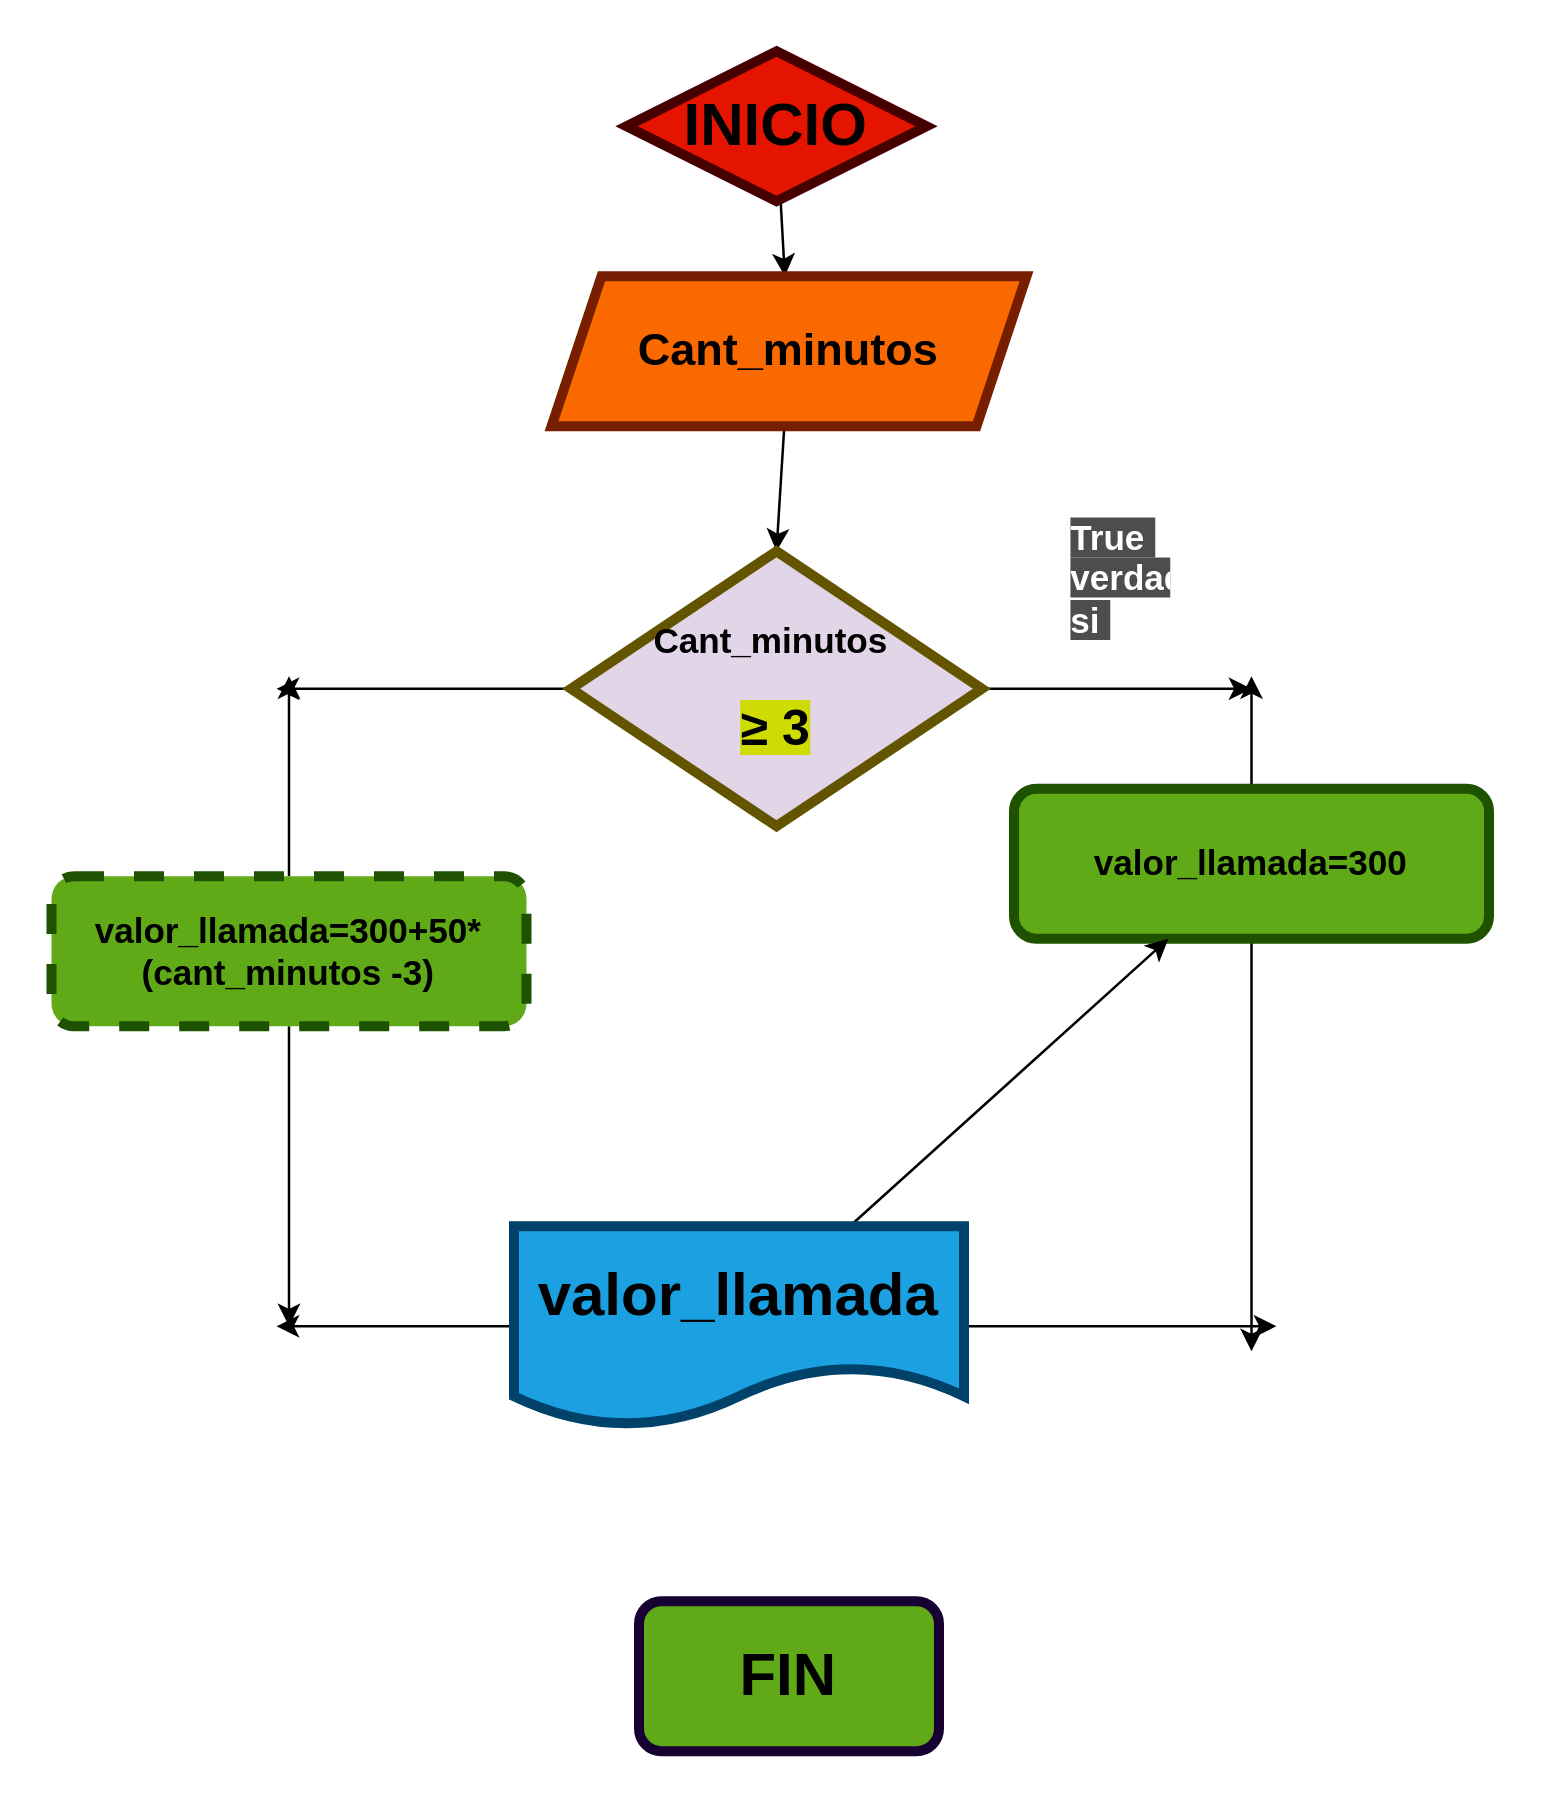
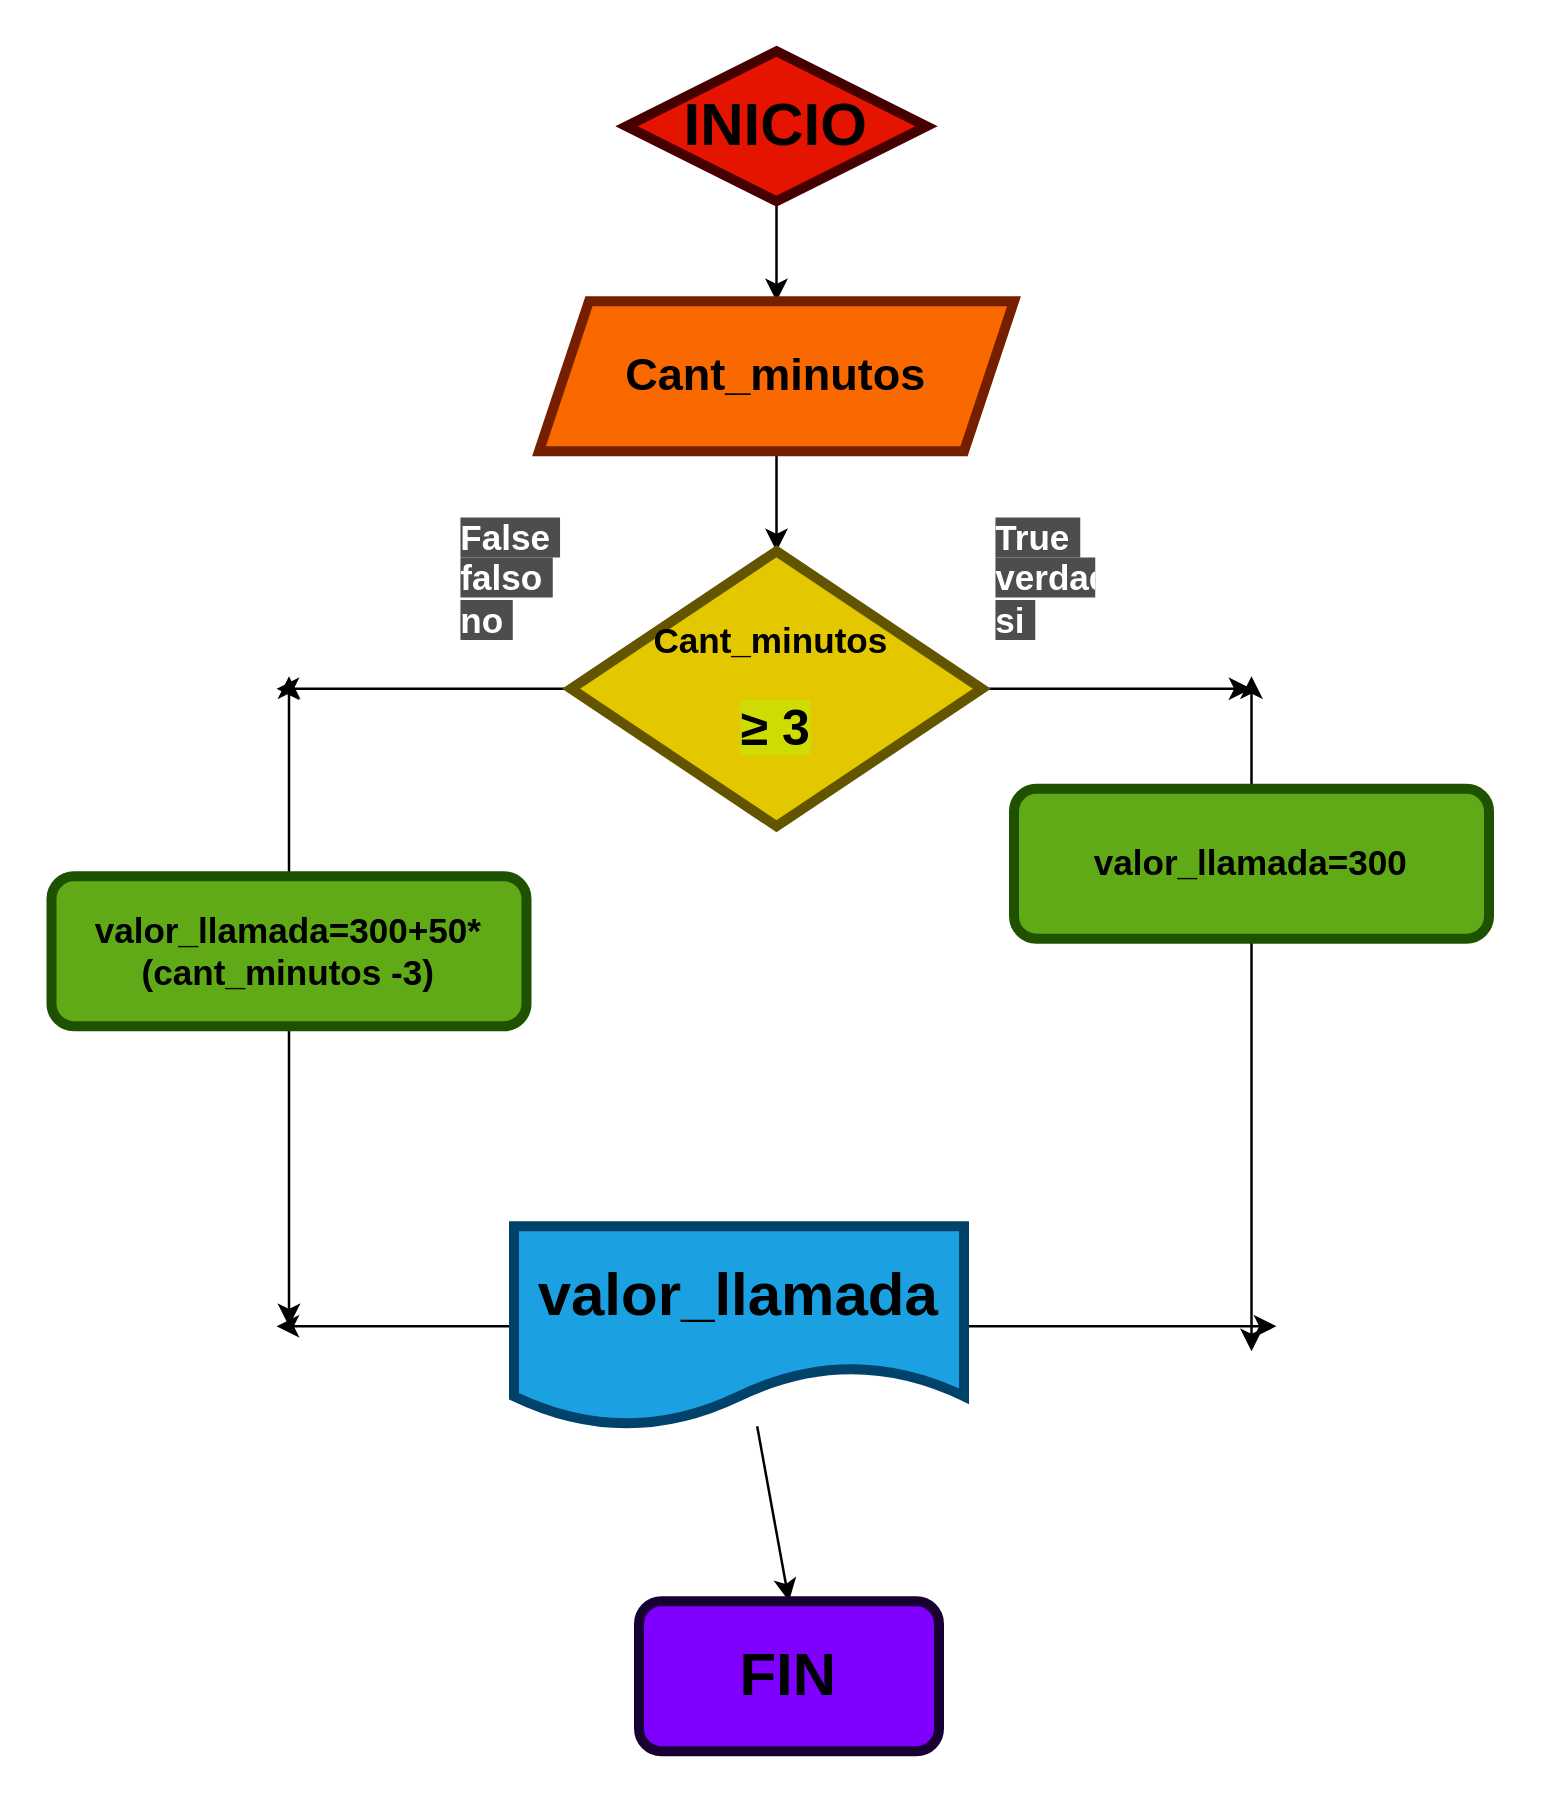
- <mxCell id="5" value="&lt;h2&gt;Cant_minutos&lt;/h2&gt;" style="shape=parallelogram;perimeter=parallelogramPerimeter;whiteSpace=wrap;html=1;fixedSize=1;strokeColor=#751F00;strokeWidth=4;fontColor=#000000;fillColor=#fa6800;" vertex="1" parent="1"><mxGeometry x="220" y="110" width="190" height="60" as="geometry" /></mxCell>
+ <mxCell id="5" value="&lt;h2&gt;Cant_minutos&lt;/h2&gt;" style="shape=parallelogram;perimeter=parallelogramPerimeter;whiteSpace=wrap;html=1;fixedSize=1;strokeColor=#751F00;strokeWidth=4;fontColor=#000000;fillColor=#fa6800;" vertex="1" parent="1"><mxGeometry x="215" y="120" width="190" height="60" as="geometry" /></mxCell>
+ <mxCell id="20" value="&lt;h3&gt;&lt;span style=&quot;background-color: rgb(77, 77, 77);&quot;&gt;False&amp;nbsp; falso&amp;nbsp; no&amp;nbsp;&lt;/span&gt;&lt;/h3&gt;" style="text;strokeColor=none;fillColor=none;align=left;verticalAlign=middle;spacingLeft=4;spacingRight=4;overflow=hidden;points=[[0,0.5],[1,0.5]];portConstraint=eastwest;rotatable=0;whiteSpace=wrap;html=1;rounded=1;labelBackgroundColor=none;strokeWidth=4;fontColor=#FFFFFF;" vertex="1" parent="1"><mxGeometry x="177.82" y="190" width="50" height="80" as="geometry" /></mxCell>
- <mxCell id="21" value="&lt;h3&gt;&lt;span style=&quot;background-color: rgb(77, 77, 77);&quot;&gt;True&amp;nbsp; verdadero&amp;nbsp; si&amp;nbsp;&lt;/span&gt;&lt;/h3&gt;" style="text;strokeColor=none;fillColor=none;align=left;verticalAlign=middle;spacingLeft=4;spacingRight=4;overflow=hidden;points=[[0,0.5],[1,0.5]];portConstraint=eastwest;rotatable=0;whiteSpace=wrap;html=1;rounded=1;labelBackgroundColor=none;strokeWidth=4;fontColor=#FFFFFF;" vertex="1" parent="1"><mxGeometry x="422.19" y="190" width="50" height="80" as="geometry" /></mxCell>
+ <mxCell id="21" value="&lt;h3&gt;&lt;span style=&quot;background-color: rgb(77, 77, 77);&quot;&gt;True&amp;nbsp; verdadero&amp;nbsp; si&amp;nbsp;&lt;/span&gt;&lt;/h3&gt;" style="text;strokeColor=none;fillColor=none;align=left;verticalAlign=middle;spacingLeft=4;spacingRight=4;overflow=hidden;points=[[0,0.5],[1,0.5]];portConstraint=eastwest;rotatable=0;whiteSpace=wrap;html=1;rounded=1;labelBackgroundColor=none;strokeWidth=4;fontColor=#FFFFFF;" vertex="1" parent="1"><mxGeometry x="392.19" y="190" width="50" height="80" as="geometry" /></mxCell>
- <mxCell id="8" value="&lt;h3&gt;Cant_minutos&amp;nbsp;&lt;/h3&gt;&lt;h3&gt;&lt;span style=&quot;font-family: &amp;quot;Google Sans&amp;quot;, Arial, sans-serif; font-size: 20px; text-align: left; background-color: rgb(206, 220, 4);&quot;&gt;≥ 3&lt;/span&gt;&lt;/h3&gt;" style="rhombus;whiteSpace=wrap;html=1;strokeColor=#635400;strokeWidth=4;fontColor=#000000;fillColor=#e1d5e7;" vertex="1" parent="1"><mxGeometry x="227.82" y="220" width="164.37" height="110" as="geometry" /></mxCell>
+ <mxCell id="8" value="&lt;h3&gt;Cant_minutos&amp;nbsp;&lt;/h3&gt;&lt;h3&gt;&lt;span style=&quot;font-family: &amp;quot;Google Sans&amp;quot;, Arial, sans-serif; font-size: 20px; text-align: left; background-color: rgb(206, 220, 4);&quot;&gt;≥ 3&lt;/span&gt;&lt;/h3&gt;" style="rhombus;whiteSpace=wrap;html=1;strokeColor=#635400;strokeWidth=4;fontColor=#000000;fillColor=#e3c800;" vertex="1" parent="1"><mxGeometry x="227.82" y="220" width="164.37" height="110" as="geometry" /></mxCell>
- <mxCell id="11" value="&lt;h3&gt;&lt;font style=&quot;&quot; color=&quot;#000000&quot;&gt;valor_llamada=300+50*(cant_minutos -3)&lt;/font&gt;&lt;/h3&gt;" style="rounded=1;whiteSpace=wrap;html=1;labelBackgroundColor=none;strokeColor=#1F5200;strokeWidth=4;fontColor=#ffffff;fillColor=#60a917;dashed=1;" vertex="1" parent="1"><mxGeometry y="350" width="190" height="60" as="geometry" x="20" /></mxCell>
+ <mxCell id="11" value="&lt;h3&gt;&lt;font style=&quot;&quot; color=&quot;#000000&quot;&gt;valor_llamada=300+50*(cant_minutos -3)&lt;/font&gt;&lt;/h3&gt;" style="rounded=1;whiteSpace=wrap;html=1;labelBackgroundColor=none;strokeColor=#1F5200;strokeWidth=4;fontColor=#ffffff;fillColor=#60a917;" vertex="1" parent="1"><mxGeometry y="350" width="190" height="60" as="geometry" x="20" /></mxCell>
- <mxCell id="15" style="edgeStyle=none;html=1;fontColor=#000000;" edge="1" parent="1" source="18" target="14"><mxGeometry relative="1" as="geometry" /></mxCell>
+ <mxCell id="15" style="edgeStyle=none;html=1;entryX=0.5;entryY=0;entryDx=0;entryDy=0;fontColor=#000000;" edge="1" parent="1" source="18" target="19"><mxGeometry relative="1" as="geometry" /></mxCell>
- <mxCell id="19" value="&lt;h1&gt;&lt;span style=&quot;&quot;&gt;FIN&lt;/span&gt;&lt;/h1&gt;" style="rounded=1;whiteSpace=wrap;html=1;labelBackgroundColor=none;strokeColor=#190033;strokeWidth=4;fontColor=#000000;fillColor=#60a917;" vertex="1" parent="1"><mxGeometry x="255" y="640" width="120" height="60" as="geometry" /></mxCell>
+ <mxCell id="19" value="&lt;h1&gt;&lt;span style=&quot;&quot;&gt;FIN&lt;/span&gt;&lt;/h1&gt;" style="rounded=1;whiteSpace=wrap;html=1;labelBackgroundColor=none;strokeColor=#190033;strokeWidth=4;fontColor=#000000;fillColor=#7F00FF;" vertex="1" parent="1"><mxGeometry x="255" y="640" width="120" height="60" as="geometry" /></mxCell>
